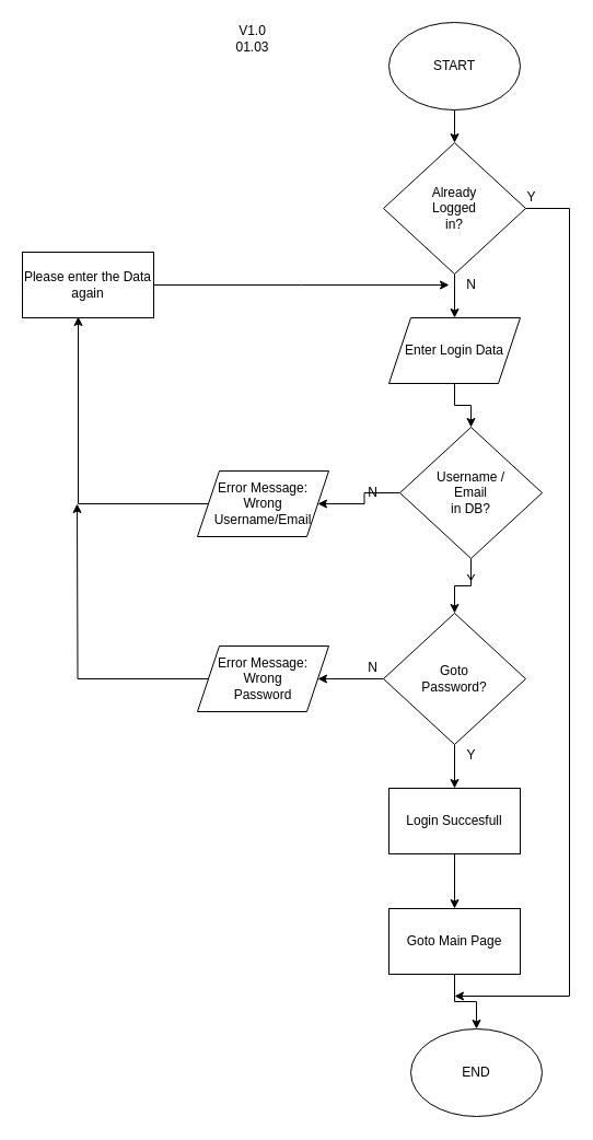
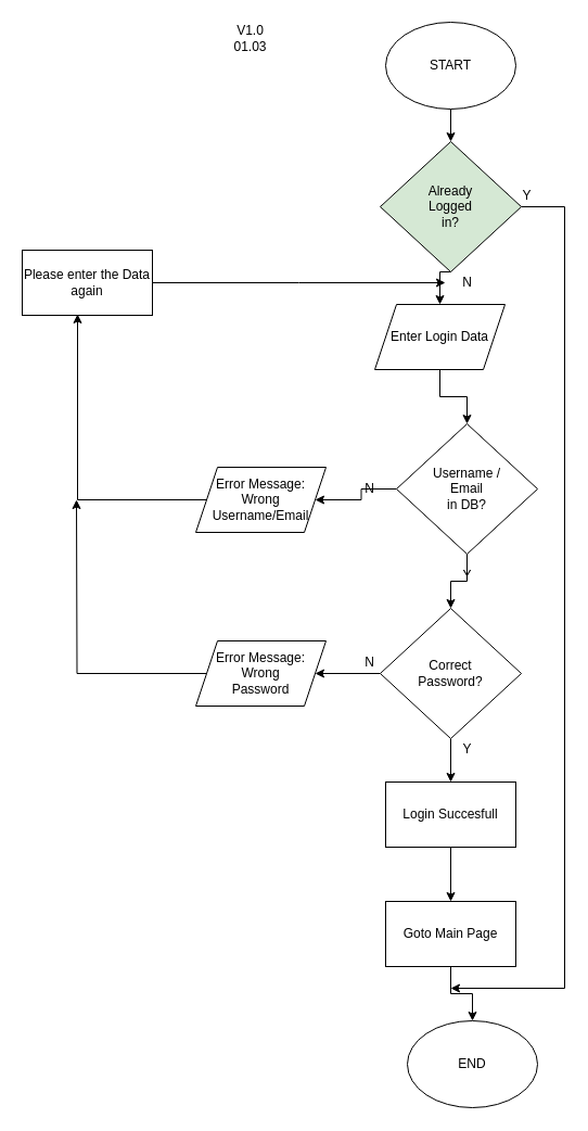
- <mxCell id="12" value="&lt;div&gt;Already&lt;/div&gt;&lt;div&gt;Logged&lt;/div&gt;&lt;div&gt;in?&lt;/div&gt;" style="rhombus;whiteSpace=wrap;html=1;" vertex="1" parent="1"><mxGeometry x="350" y="130" width="130" height="120" as="geometry" /></mxCell>
+ <mxCell id="12" value="&lt;div&gt;Already&lt;/div&gt;&lt;div&gt;Logged&lt;/div&gt;&lt;div&gt;in?&lt;/div&gt;" style="rhombus;whiteSpace=wrap;html=1;fillColor=#d5e8d4;" vertex="1" parent="1"><mxGeometry x="350" y="130" width="130" height="120" as="geometry" /></mxCell>
- <mxCell id="6" value="Enter Login Data" style="shape=parallelogram;perimeter=parallelogramPerimeter;whiteSpace=wrap;html=1;fixedSize=1;" vertex="1" parent="1"><mxGeometry x="355" y="290" width="120" height="60" as="geometry" /></mxCell>
+ <mxCell id="6" value="Enter Login Data" style="shape=parallelogram;perimeter=parallelogramPerimeter;whiteSpace=wrap;html=1;fixedSize=1;" vertex="1" parent="1"><mxGeometry x="345" y="280" width="120" height="60" as="geometry" /></mxCell>
- <mxCell id="15" value="Goto&lt;br&gt;Password?" style="rhombus;whiteSpace=wrap;html=1;" vertex="1" parent="1"><mxGeometry x="350" y="560" width="130" height="120" as="geometry" /></mxCell>
+ <mxCell id="15" value="Correct&lt;br&gt;Password?" style="rhombus;whiteSpace=wrap;html=1;" vertex="1" parent="1"><mxGeometry x="350" y="560" width="130" height="120" as="geometry" /></mxCell>
